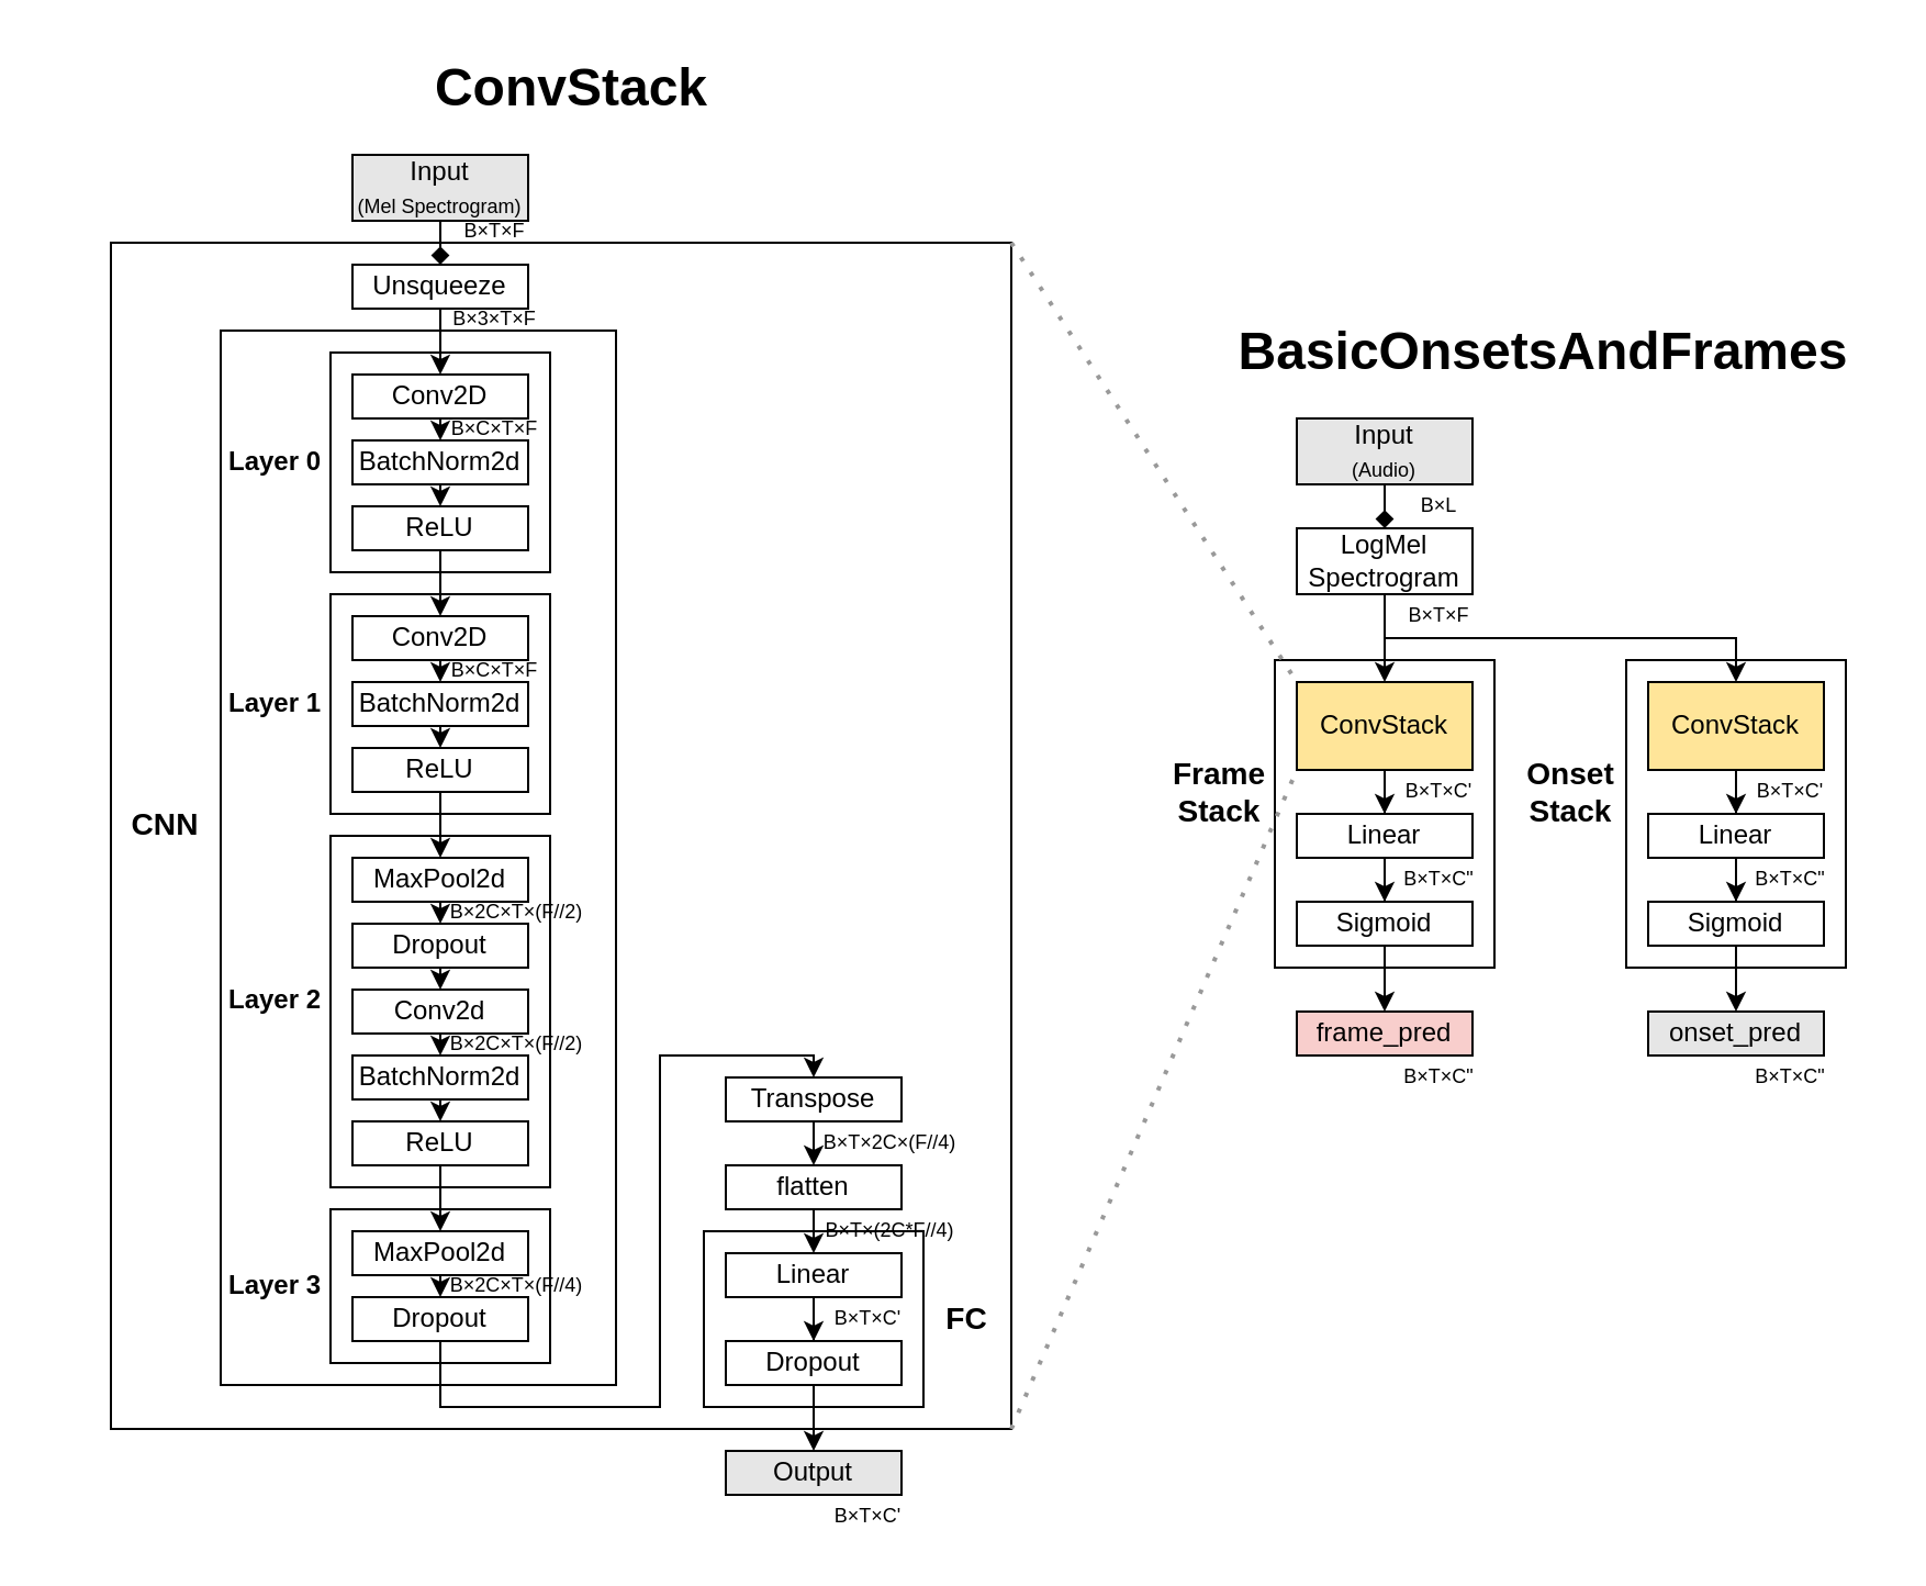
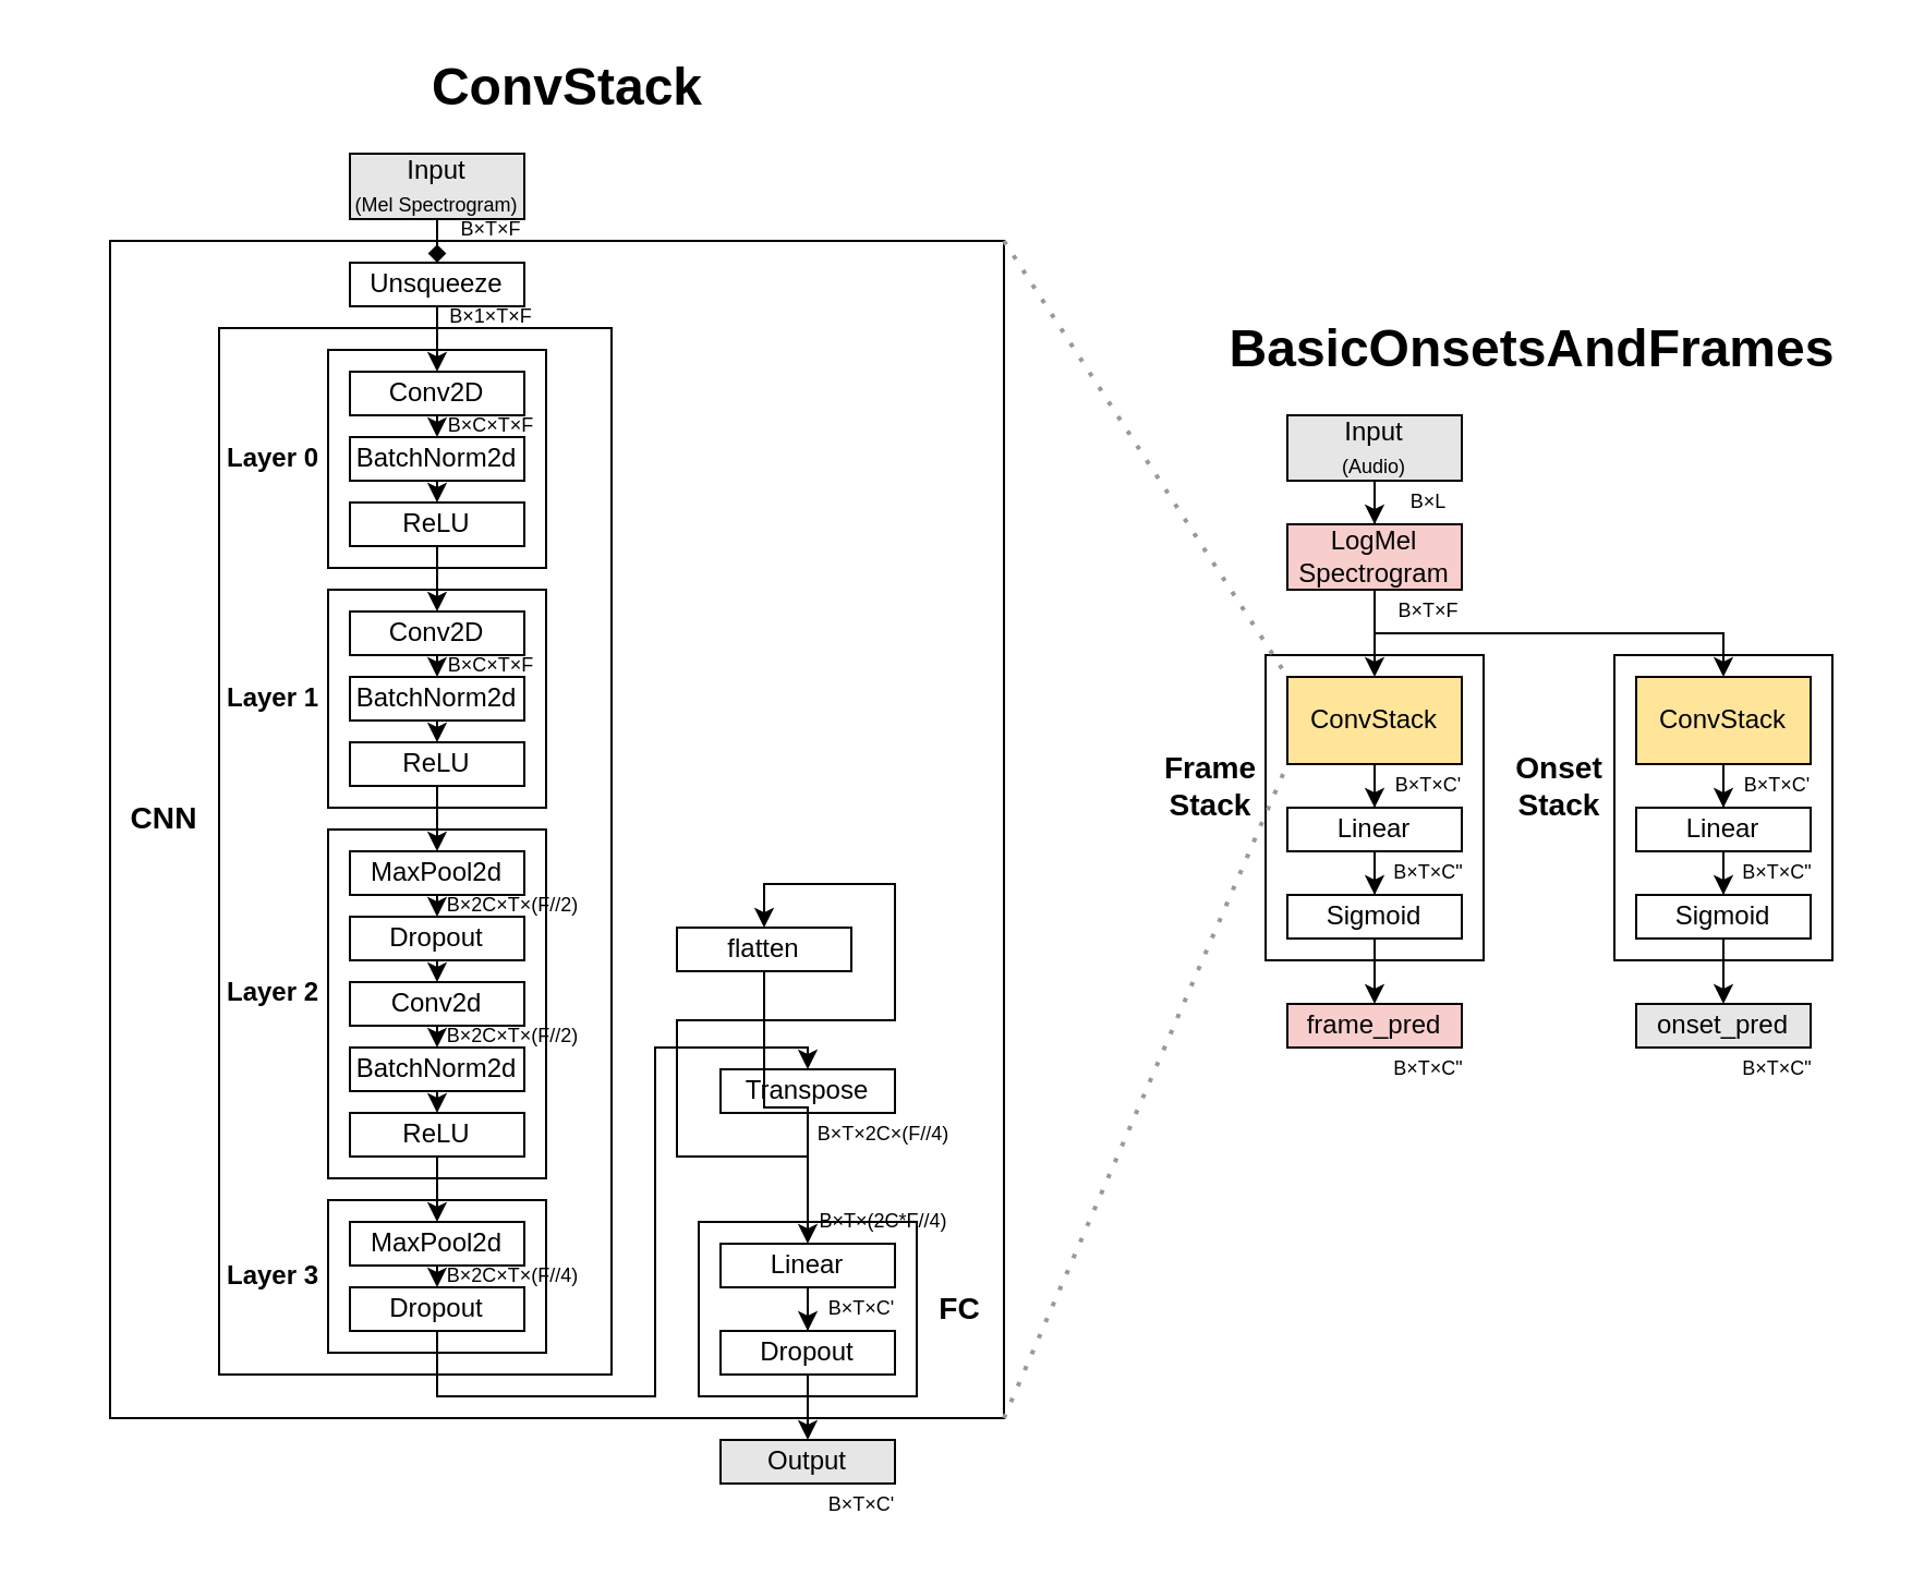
- <mxCell id="45" value="&lt;p&gt;&lt;font&gt;B×&lt;span style=&quot;background-color: transparent;&quot;&gt;3&lt;/span&gt;&lt;span style=&quot;background-color: transparent;&quot;&gt;×&lt;/span&gt;&lt;span style=&quot;background-color: transparent;&quot;&gt;T&lt;/span&gt;&lt;span style=&quot;background-color: transparent;&quot;&gt;×&lt;/span&gt;&lt;span style=&quot;background-color: transparent;&quot;&gt;F&lt;/span&gt;&lt;/font&gt;&lt;/p&gt;" style="text;html=1;align=center;verticalAlign=middle;whiteSpace=wrap;rounded=0;fillColor=none;fontColor=#000000;fontSize=9;" vertex="1" parent="1"><mxGeometry x="200" y="140" width="50" height="10" as="geometry" /></mxCell>
+ <mxCell id="45" value="&lt;p&gt;&lt;font&gt;B×&lt;span style=&quot;background-color: transparent;&quot;&gt;1&lt;/span&gt;&lt;span style=&quot;background-color: transparent;&quot;&gt;×&lt;/span&gt;&lt;span style=&quot;background-color: transparent;&quot;&gt;T&lt;/span&gt;&lt;span style=&quot;background-color: transparent;&quot;&gt;×&lt;/span&gt;&lt;span style=&quot;background-color: transparent;&quot;&gt;F&lt;/span&gt;&lt;/font&gt;&lt;/p&gt;" style="text;html=1;align=center;verticalAlign=middle;whiteSpace=wrap;rounded=0;fillColor=none;fontColor=#000000;fontSize=9;" vertex="1" parent="1"><mxGeometry x="200" y="140" width="50" height="10" as="geometry" /></mxCell>
- <mxCell id="73" style="edgeStyle=orthogonalEdgeStyle;rounded=0;orthogonalLoop=1;jettySize=auto;html=1;fontColor=#000000;endArrow=diamond;" edge="1" parent="1" source="74" target="78"><mxGeometry relative="1" as="geometry" /></mxCell>
+ <mxCell id="73" style="edgeStyle=orthogonalEdgeStyle;rounded=0;orthogonalLoop=1;jettySize=auto;html=1;fontColor=#000000;" edge="1" parent="1" source="74" target="78"><mxGeometry relative="1" as="geometry" /></mxCell>
- <mxCell id="78" value="LogMel&lt;div&gt;Spectrogram&lt;/div&gt;" style="rounded=0;whiteSpace=wrap;html=1;fontColor=#000000;" vertex="1" parent="1"><mxGeometry x="590" y="240" width="80" height="30" as="geometry" /></mxCell>
+ <mxCell id="78" value="LogMel&lt;div&gt;Spectrogram&lt;/div&gt;" style="rounded=0;whiteSpace=wrap;html=1;fontColor=#000000;fillColor=#f8cecc;" vertex="1" parent="1"><mxGeometry x="590" y="240" width="80" height="30" as="geometry" /></mxCell>
- <mxCell id="57" value="flatten" style="rounded=0;whiteSpace=wrap;html=1;fillColor=#FFFFFF;fontColor=#000000;" vertex="1" parent="1"><mxGeometry x="330" y="530" width="80" height="20" as="geometry" /></mxCell>
+ <mxCell id="57" value="flatten" style="rounded=0;whiteSpace=wrap;html=1;fillColor=#FFFFFF;fontColor=#000000;" vertex="1" parent="1"><mxGeometry x="310" y="425" width="80" height="20" as="geometry" /></mxCell>
